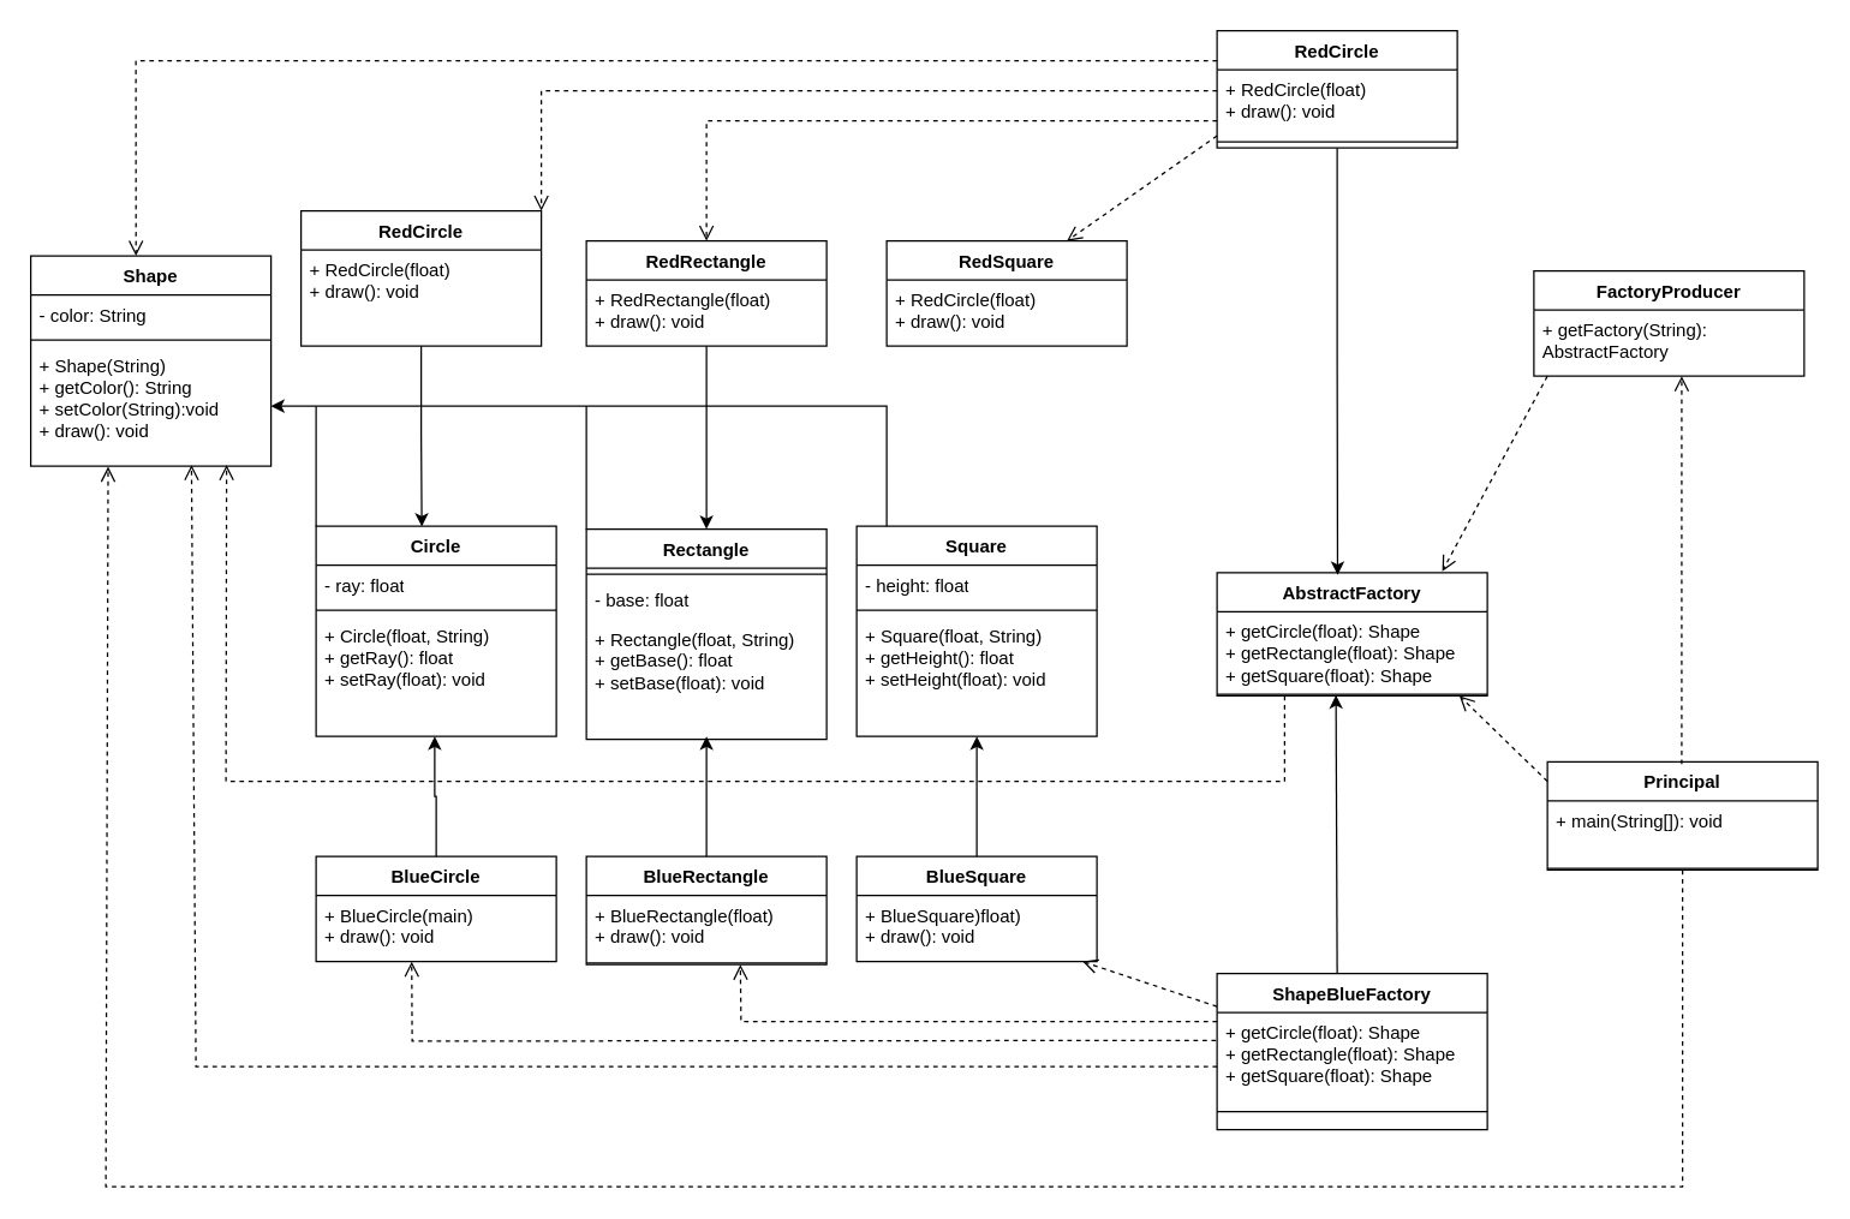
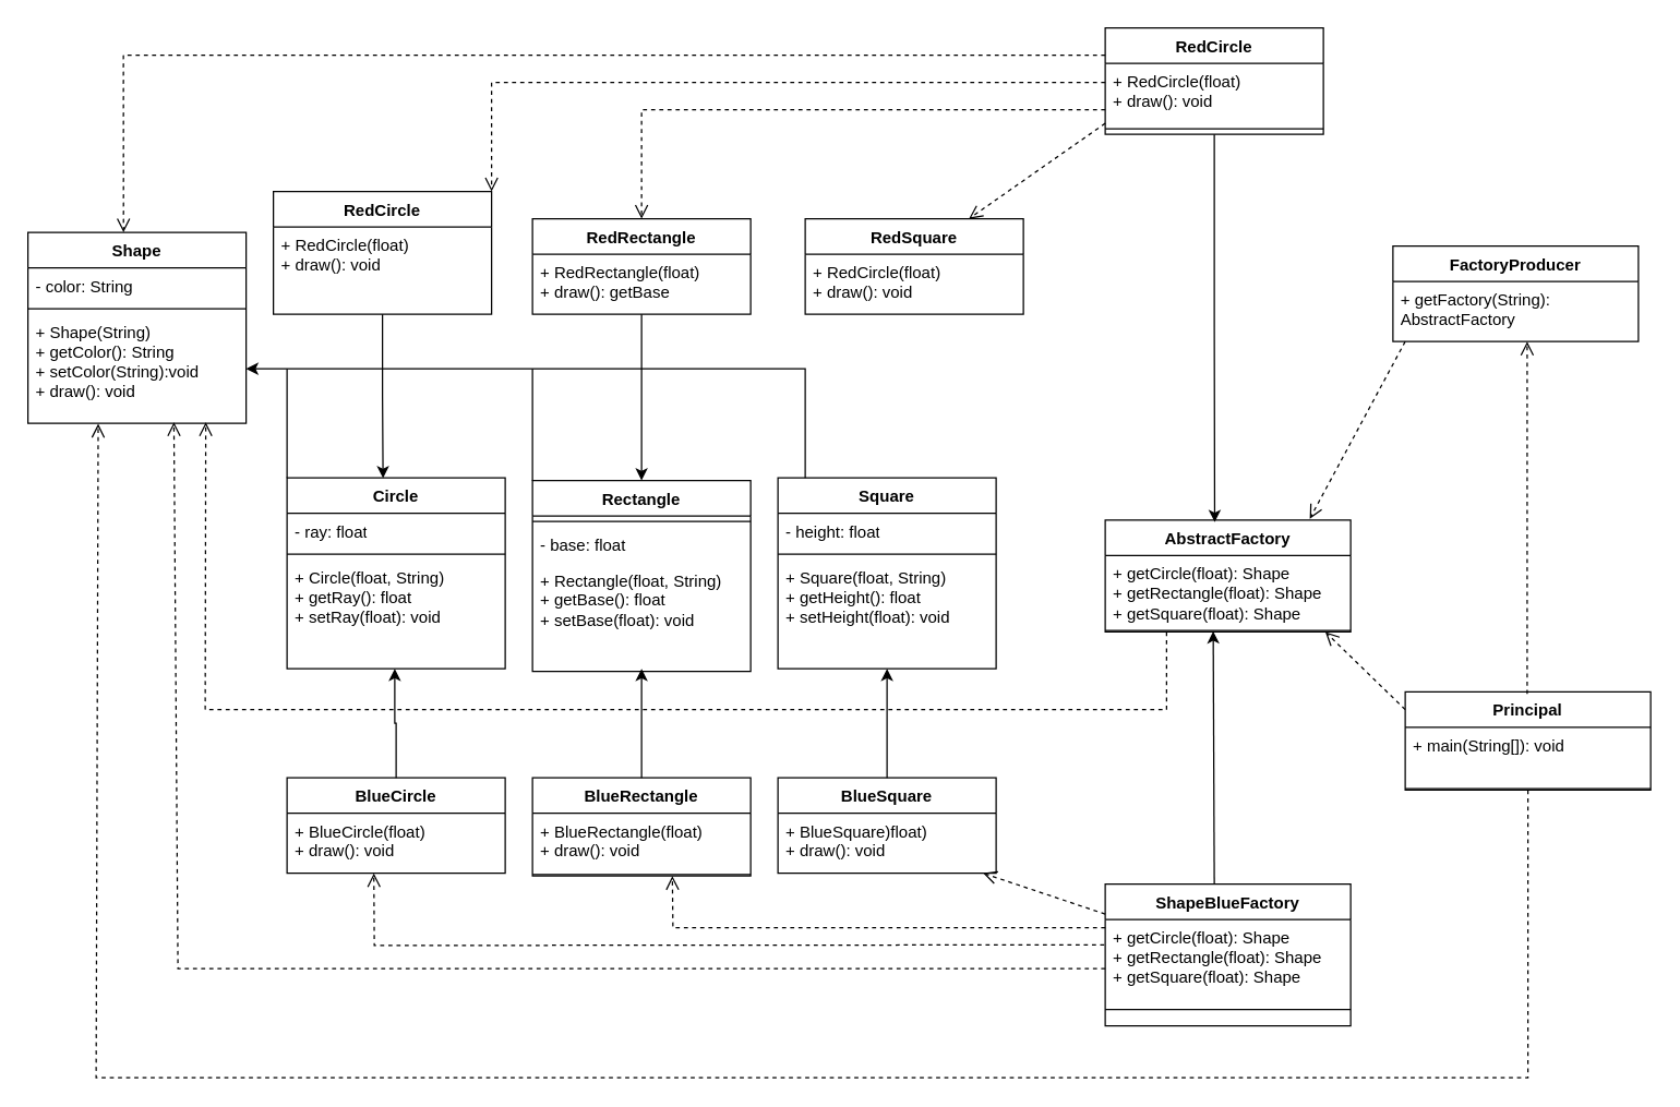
- <mxCell id="23" value="+ RedRectangle(float)&lt;br&gt;+ draw(): void" style="text;strokeColor=none;fillColor=none;align=left;verticalAlign=top;spacingLeft=4;spacingRight=4;overflow=hidden;rotatable=0;points=[[0,0.5],[1,0.5]];portConstraint=eastwest;whiteSpace=wrap;html=1;" vertex="1" parent="22"><mxGeometry y="26" width="160" height="44" as="geometry" /></mxCell>
+ <mxCell id="23" value="+ RedRectangle(float)&lt;br&gt;+ draw(): getBase" style="text;strokeColor=none;fillColor=none;align=left;verticalAlign=top;spacingLeft=4;spacingRight=4;overflow=hidden;rotatable=0;points=[[0,0.5],[1,0.5]];portConstraint=eastwest;whiteSpace=wrap;html=1;" vertex="1" parent="22"><mxGeometry y="26" width="160" height="44" as="geometry" /></mxCell>
- <mxCell id="29" value="+ BlueCircle(main)&lt;br&gt;+ draw(): void" style="text;strokeColor=none;fillColor=none;align=left;verticalAlign=top;spacingLeft=4;spacingRight=4;overflow=hidden;rotatable=0;points=[[0,0.5],[1,0.5]];portConstraint=eastwest;whiteSpace=wrap;html=1;" vertex="1" parent="28"><mxGeometry y="26" width="160" height="44" as="geometry" /></mxCell>
+ <mxCell id="29" value="+ BlueCircle(float)&lt;br&gt;+ draw(): void" style="text;strokeColor=none;fillColor=none;align=left;verticalAlign=top;spacingLeft=4;spacingRight=4;overflow=hidden;rotatable=0;points=[[0,0.5],[1,0.5]];portConstraint=eastwest;whiteSpace=wrap;html=1;" vertex="1" parent="28"><mxGeometry y="26" width="160" height="44" as="geometry" /></mxCell>
